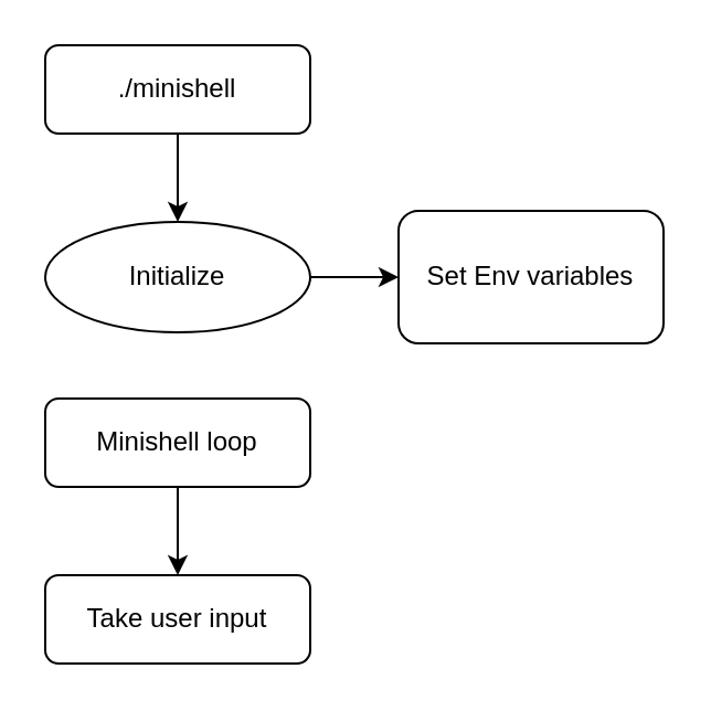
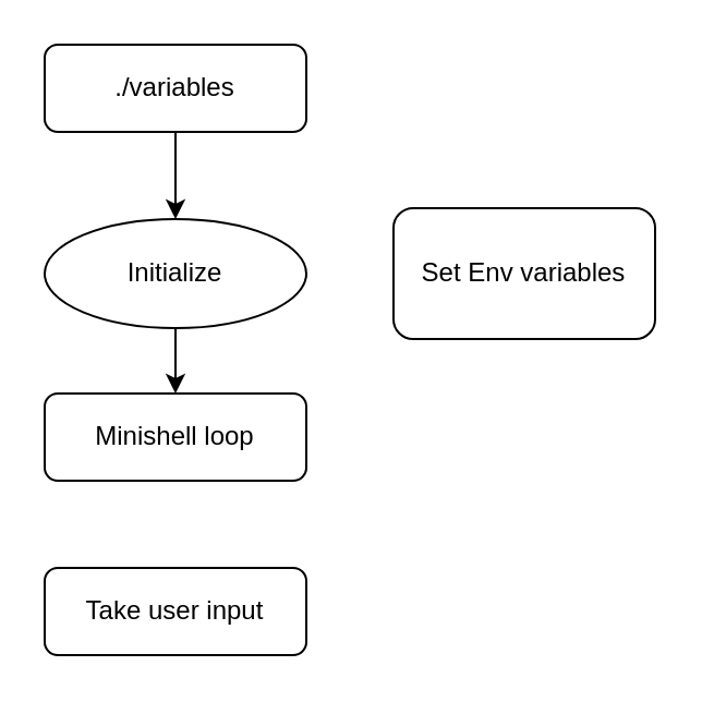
- <mxCell id="3" value="./minishell" style="rounded=1;whiteSpace=wrap;html=1;fontSize=12;glass=0;strokeWidth=1;shadow=0;" parent="1" vertex="1"><mxGeometry x="20" y="20" width="120" height="40" as="geometry" /></mxCell>
+ <mxCell id="3" value="./variables" style="rounded=1;whiteSpace=wrap;html=1;fontSize=12;glass=0;strokeWidth=1;shadow=0;" parent="1" vertex="1"><mxGeometry x="20" y="20" width="120" height="40" as="geometry" /></mxCell>
- <mxCell id="4" style="edgeStyle=orthogonalEdgeStyle;rounded=0;orthogonalLoop=1;jettySize=auto;html=1;" edge="1" parent="1" source="6" target="7"><mxGeometry relative="1" as="geometry" /></mxCell>
+ <mxCell id="5" style="edgeStyle=orthogonalEdgeStyle;rounded=0;orthogonalLoop=1;jettySize=auto;html=1;" edge="1" parent="1" source="6" target="9"><mxGeometry relative="1" as="geometry" /></mxCell>
- <mxCell id="8" style="edgeStyle=orthogonalEdgeStyle;rounded=0;orthogonalLoop=1;jettySize=auto;html=1;entryX=0.5;entryY=0;entryDx=0;entryDy=0;" edge="1" parent="1" source="9" target="10"><mxGeometry relative="1" as="geometry" /></mxCell>
